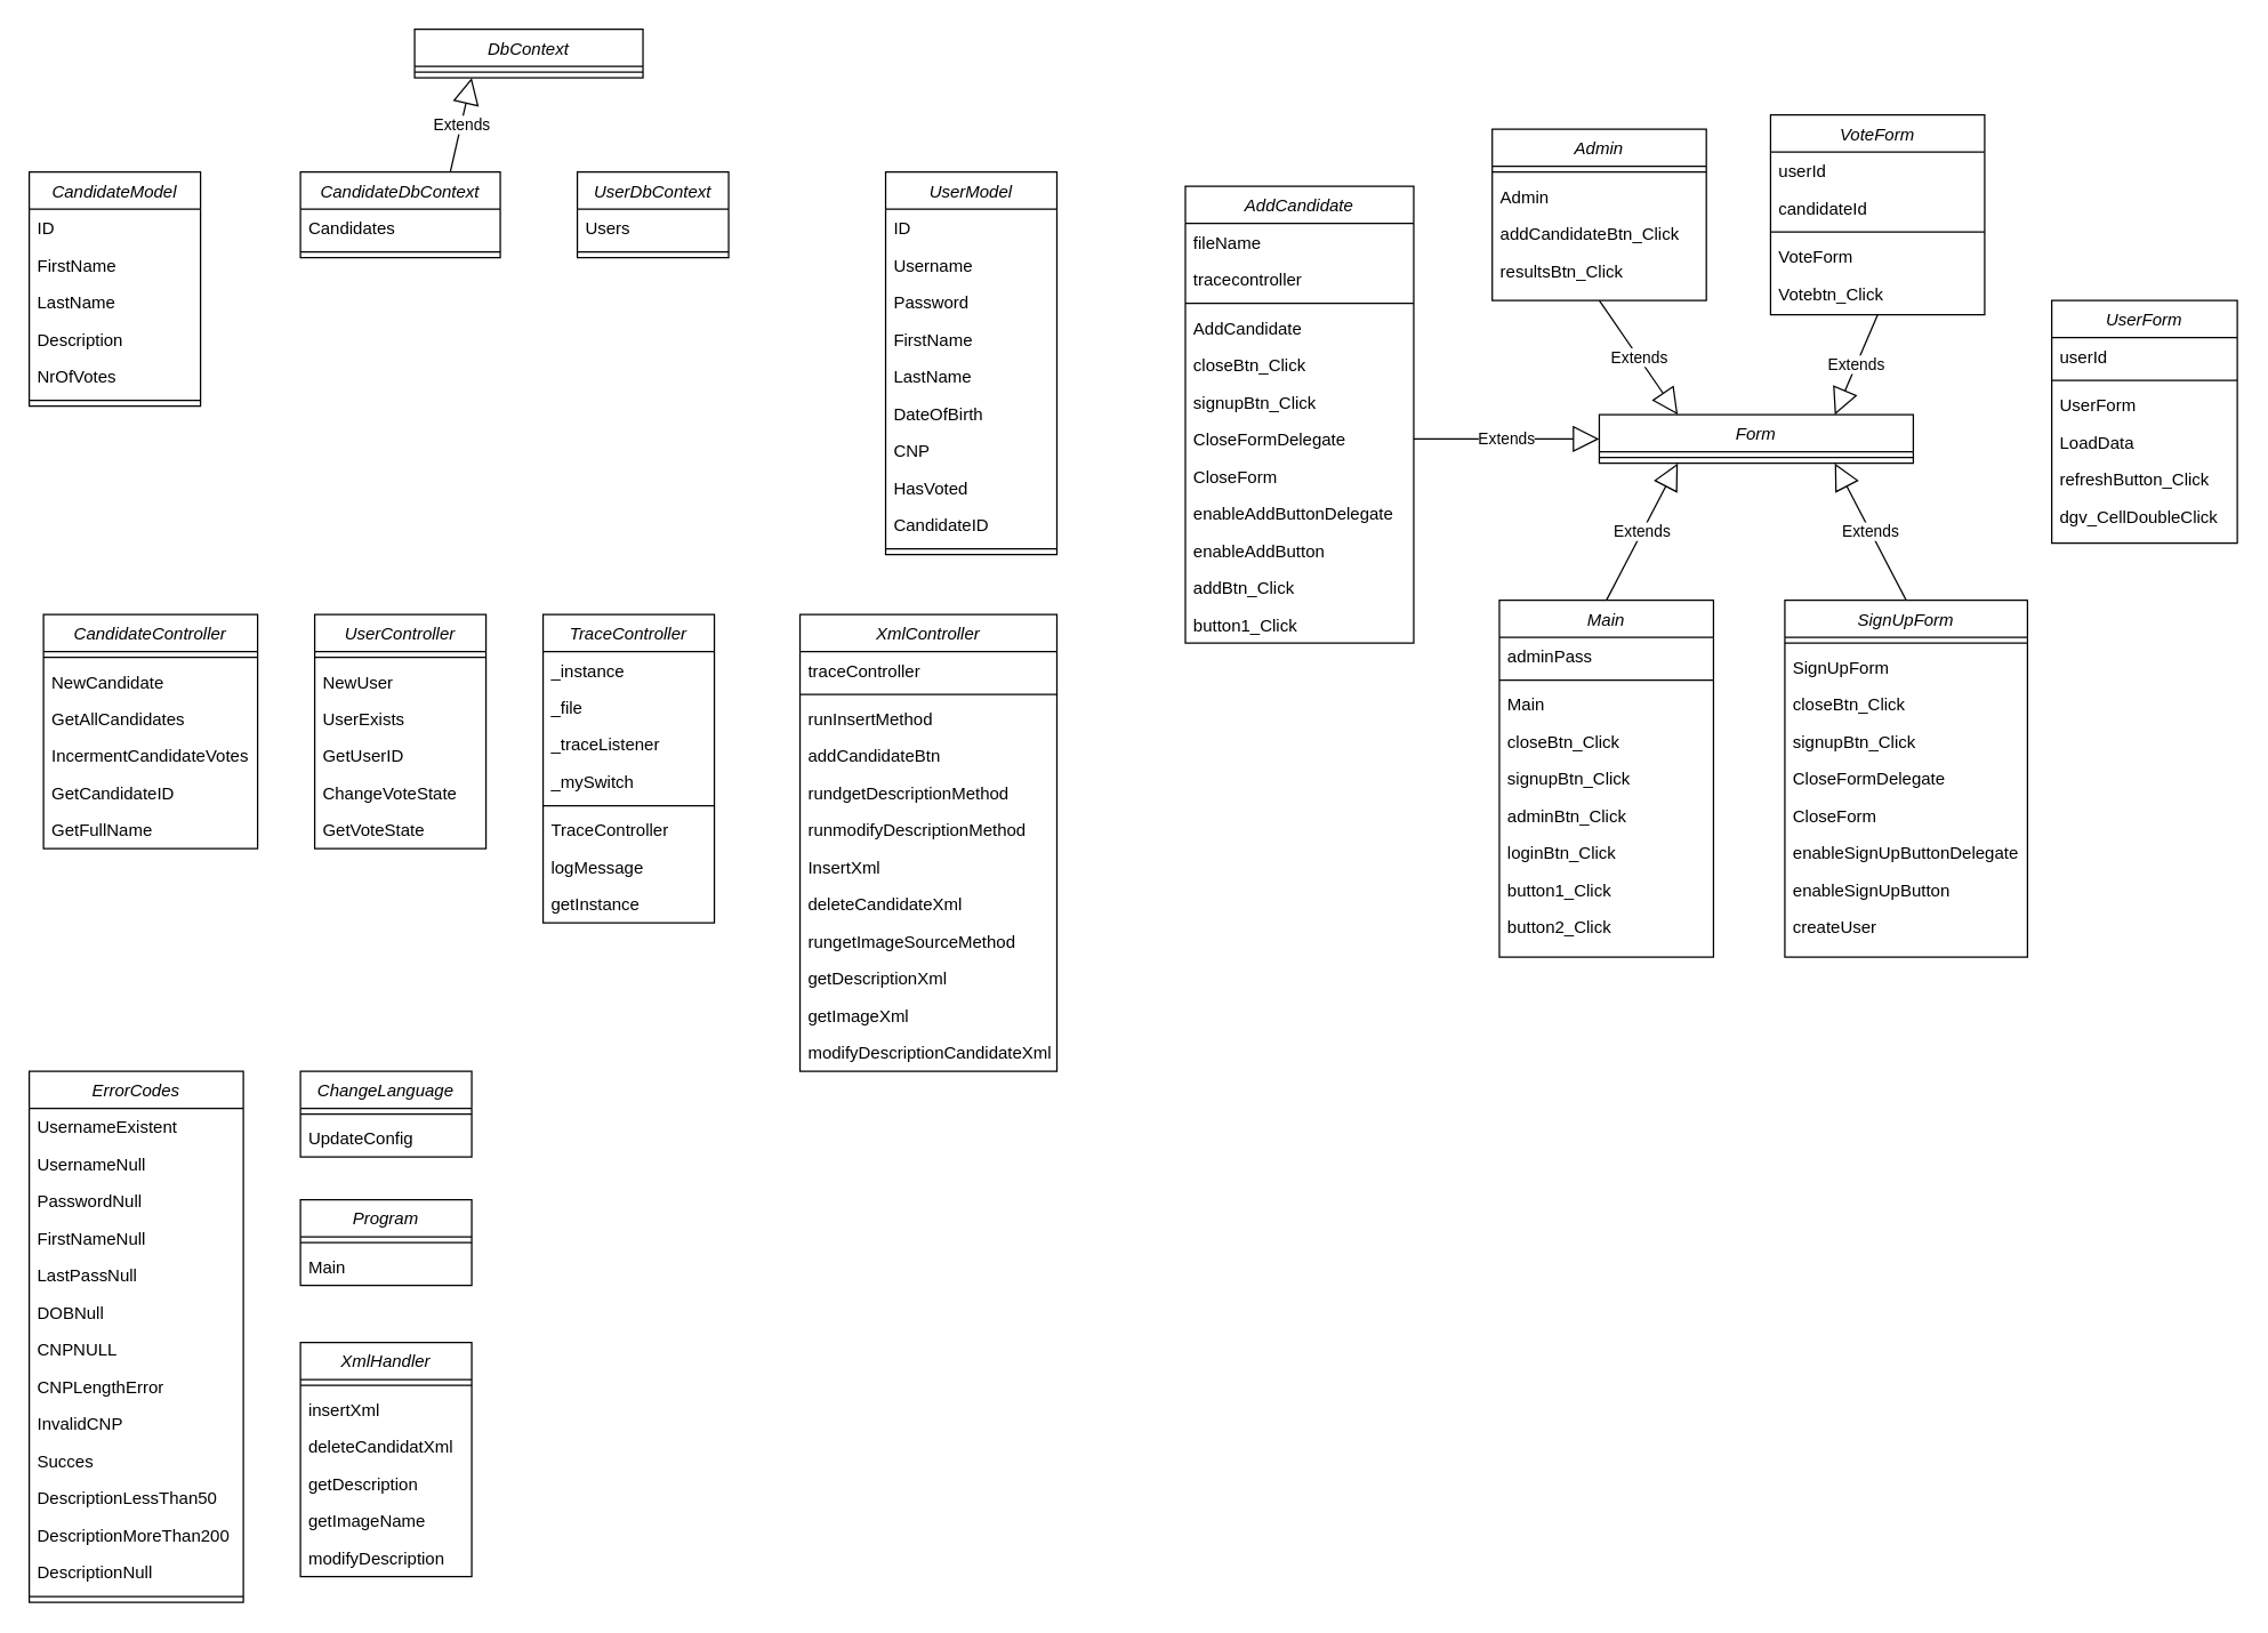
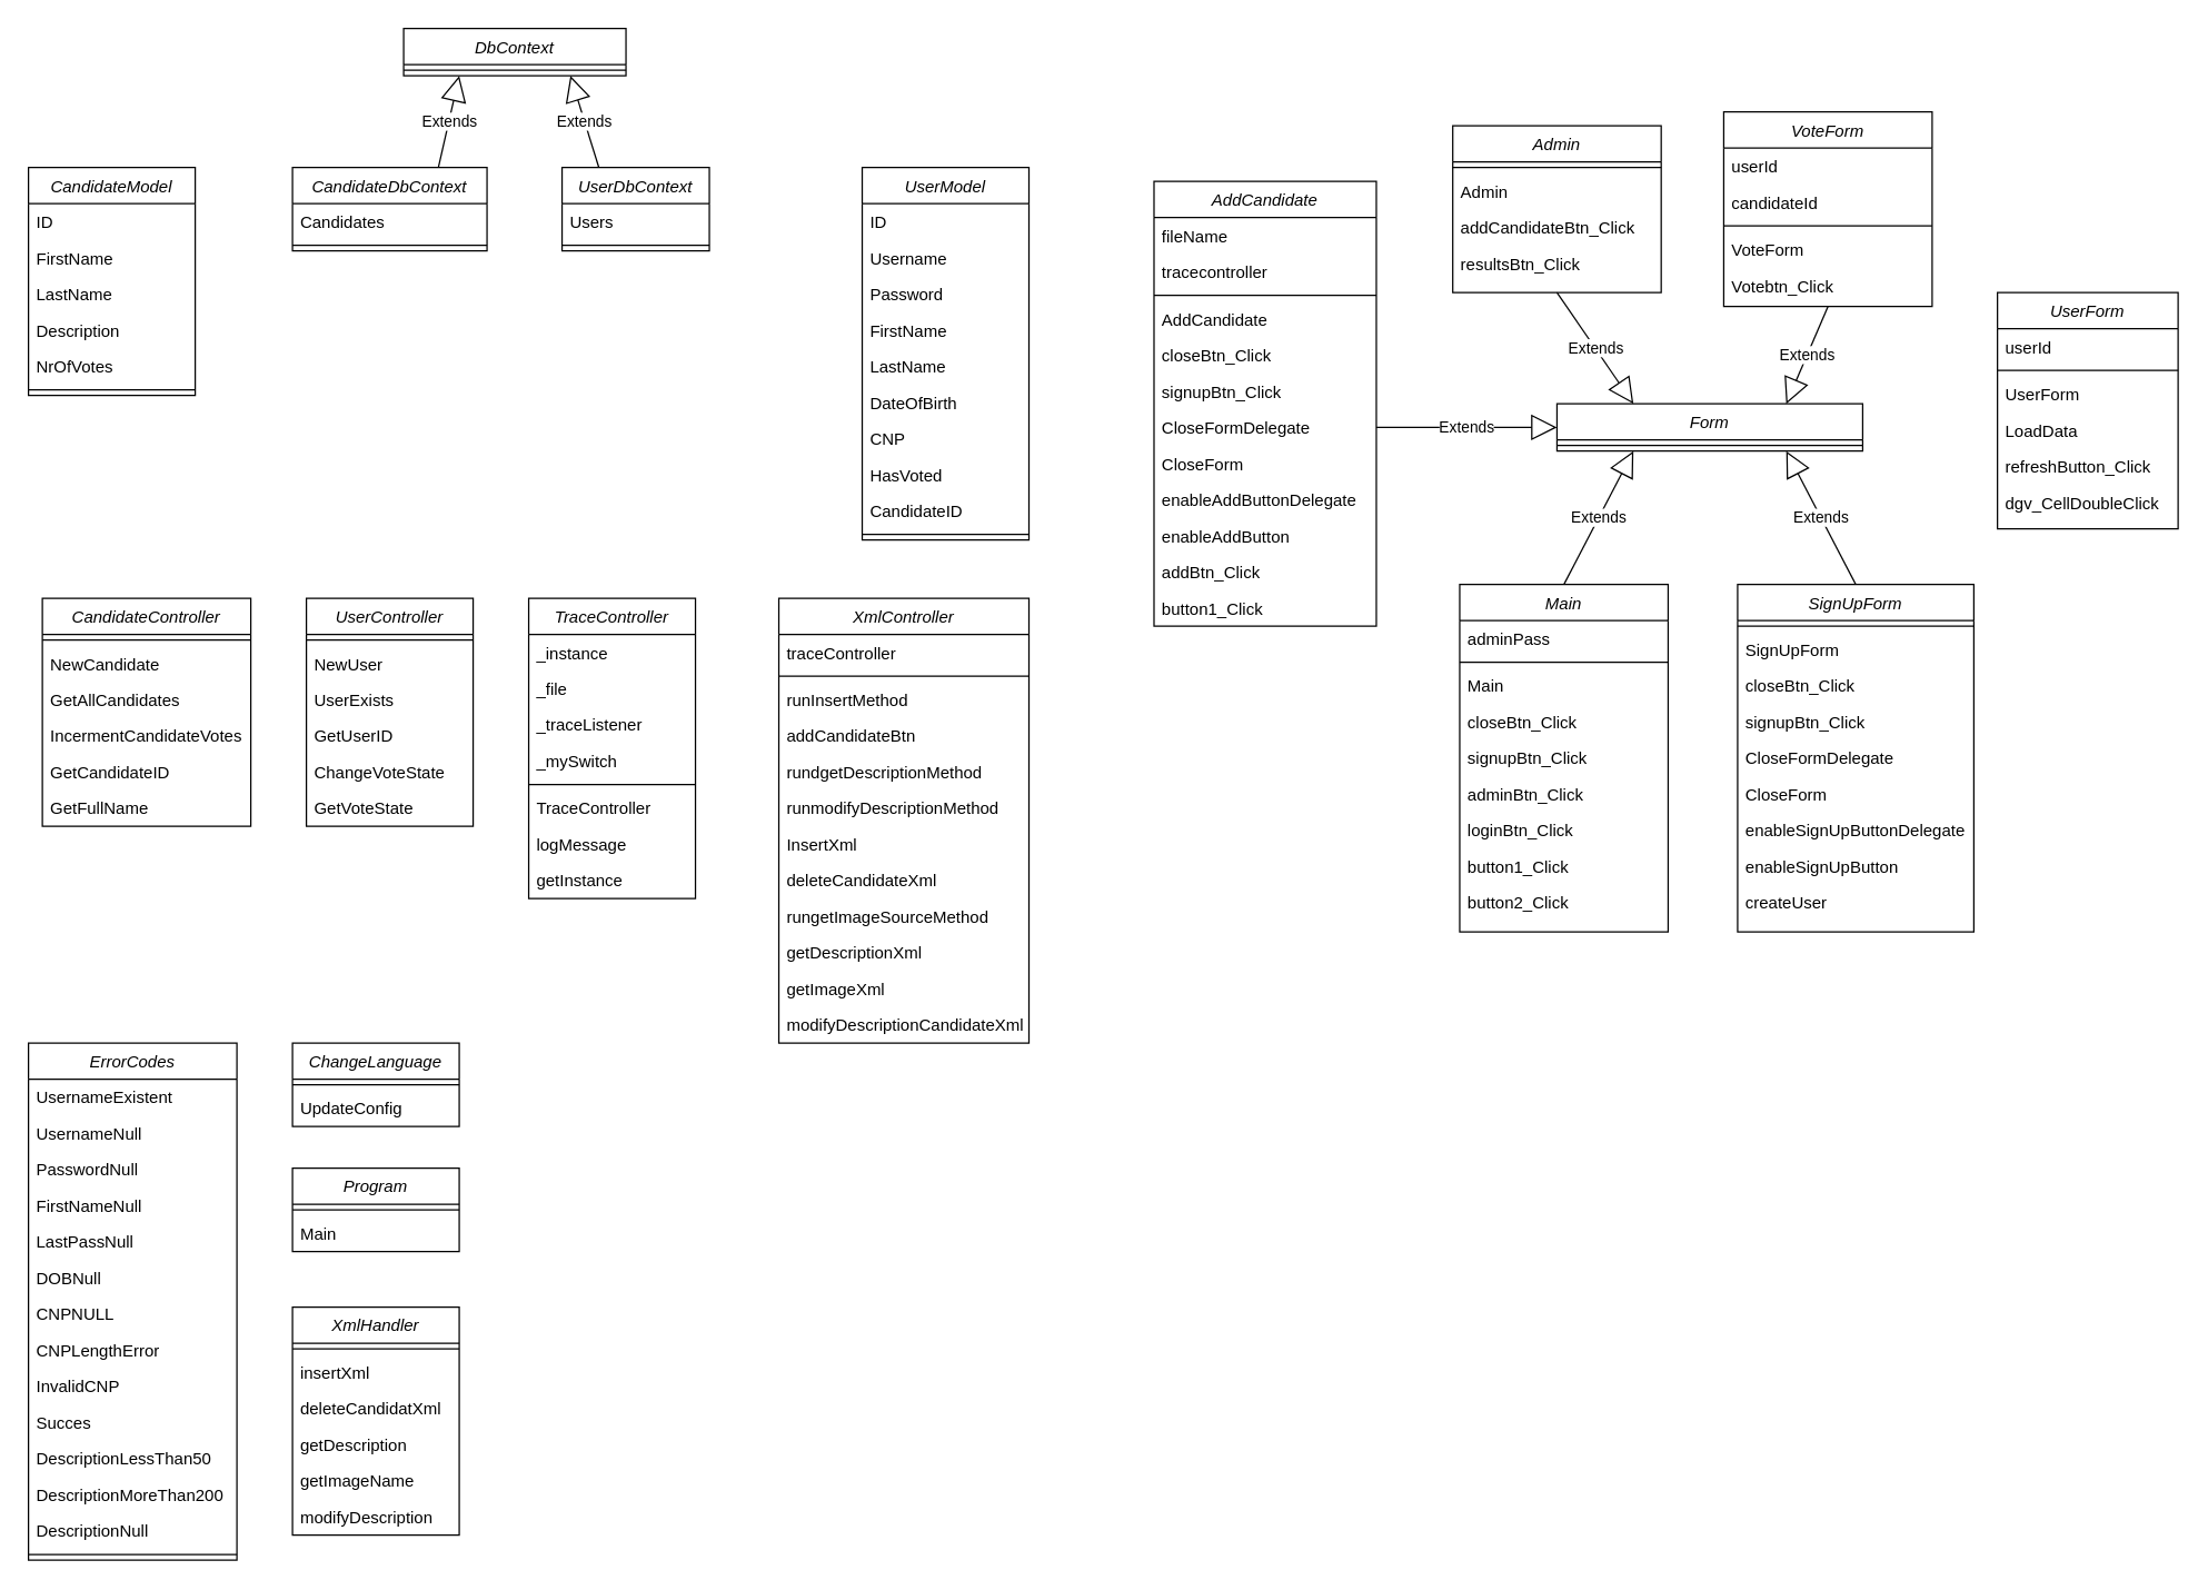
+ <mxCell id="28" value="Extends" style="endArrow=block;endSize=16;endFill=0;html=1;rounded=0;exitX=0.25;exitY=0;exitDx=0;exitDy=0;entryX=0.75;entryY=1;entryDx=0;entryDy=0;" edge="1" parent="1" source="25" target="9"><mxGeometry width="160" relative="1" as="geometry"><mxPoint x="370" y="126" as="sourcePoint" /><mxPoint x="440" y="60" as="targetPoint" /></mxGeometry></mxCell>
